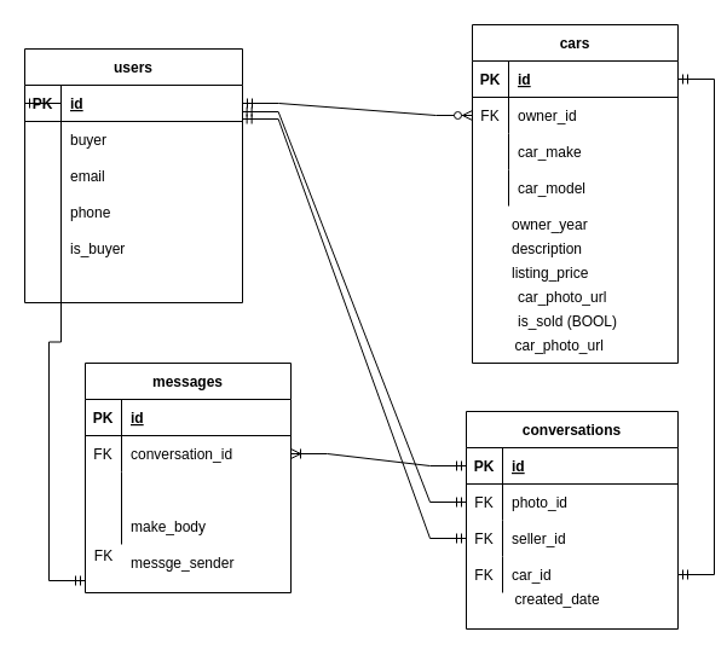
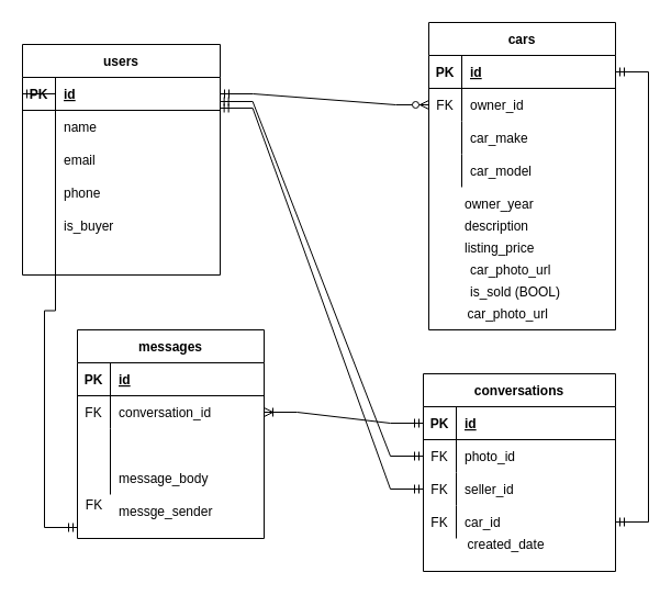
- <mxCell id="8" value="buyer" style="shape=partialRectangle;connectable=0;fillColor=none;top=0;left=0;bottom=0;right=0;align=left;spacingLeft=6;overflow=hidden;" vertex="1" parent="6"><mxGeometry x="30" width="150" height="30" as="geometry"><mxRectangle width="150" height="30" as="alternateBounds" /></mxGeometry></mxCell>
+ <mxCell id="8" value="name" style="shape=partialRectangle;connectable=0;fillColor=none;top=0;left=0;bottom=0;right=0;align=left;spacingLeft=6;overflow=hidden;" vertex="1" parent="6"><mxGeometry x="30" width="150" height="30" as="geometry"><mxRectangle width="150" height="30" as="alternateBounds" /></mxGeometry></mxCell>
- <mxCell id="39" value="make_body" style="shape=partialRectangle;connectable=0;fillColor=none;top=0;left=0;bottom=0;right=0;align=left;spacingLeft=6;overflow=hidden;" vertex="1" parent="37"><mxGeometry x="30" width="140" height="30" as="geometry"><mxRectangle width="140" height="30" as="alternateBounds" /></mxGeometry></mxCell>
+ <mxCell id="39" value="message_body" style="shape=partialRectangle;connectable=0;fillColor=none;top=0;left=0;bottom=0;right=0;align=left;spacingLeft=6;overflow=hidden;" vertex="1" parent="37"><mxGeometry x="30" width="140" height="30" as="geometry"><mxRectangle width="140" height="30" as="alternateBounds" /></mxGeometry></mxCell>
